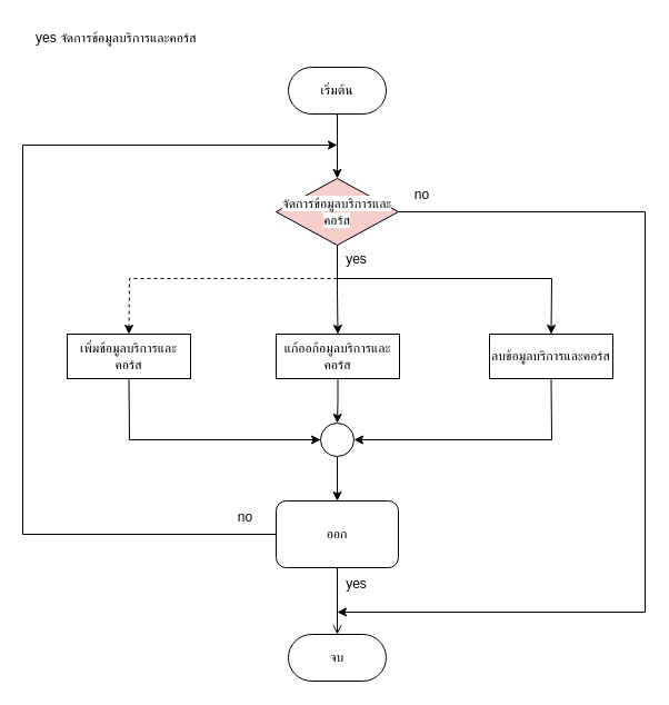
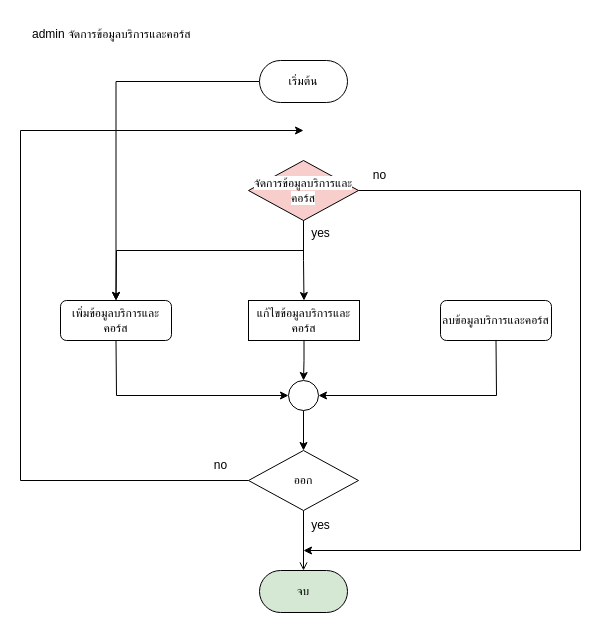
- <mxCell id="4" value="&lt;span style=&quot;color: rgb(0, 0, 0); font-family: Helvetica; font-size: 12px; font-style: normal; font-variant-ligatures: normal; font-variant-caps: normal; font-weight: 400; letter-spacing: normal; orphans: 2; text-align: center; text-indent: 0px; text-transform: none; widows: 2; word-spacing: 0px; -webkit-text-stroke-width: 0px; white-space: normal; background-color: rgb(255, 255, 255); text-decoration-thickness: initial; text-decoration-style: initial; text-decoration-color: initial; float: none; display: inline !important;&quot;&gt;yes จัดการข้อมูลบริการและคอร์ส&lt;/span&gt;" style="text;whiteSpace=wrap;html=1;" vertex="1" parent="1"><mxGeometry x="30" y="20" width="190" height="40" as="geometry" /></mxCell>
+ <mxCell id="4" value="&lt;span style=&quot;color: rgb(0, 0, 0); font-family: Helvetica; font-size: 12px; font-style: normal; font-variant-ligatures: normal; font-variant-caps: normal; font-weight: 400; letter-spacing: normal; orphans: 2; text-align: center; text-indent: 0px; text-transform: none; widows: 2; word-spacing: 0px; -webkit-text-stroke-width: 0px; white-space: normal; background-color: rgb(255, 255, 255); text-decoration-thickness: initial; text-decoration-style: initial; text-decoration-color: initial; float: none; display: inline !important;&quot;&gt;admin จัดการข้อมูลบริการและคอร์ส&lt;/span&gt;" style="text;whiteSpace=wrap;html=1;" vertex="1" parent="1"><mxGeometry x="30" y="20" width="190" height="40" as="geometry" /></mxCell>
- <mxCell id="2" value="" style="edgeStyle=orthogonalEdgeStyle;rounded=0;orthogonalLoop=1;jettySize=auto;html=1;" edge="1" parent="1" source="3" target="6"><mxGeometry relative="1" as="geometry" /></mxCell>
+ <mxCell id="2" value="" style="edgeStyle=orthogonalEdgeStyle;rounded=0;orthogonalLoop=1;jettySize=auto;html=1;" edge="1" parent="1" source="3" target="7"><mxGeometry relative="1" as="geometry" /></mxCell>
- <mxCell id="11" value="" style="endArrow=classic;html=1;rounded=0;entryX=0.5;entryY=0;entryDx=0;entryDy=0;exitX=0.5;exitY=1;exitDx=0;exitDy=0;dashed=1;" edge="1" parent="1" source="6" target="7"><mxGeometry width="50" height="50" relative="1" as="geometry"><mxPoint x="240" y="240" as="sourcePoint" /><mxPoint x="290" y="190" as="targetPoint" /><Array as="points"><mxPoint x="303" y="250" /><mxPoint x="116" y="250" /></Array></mxGeometry></mxCell>
+ <mxCell id="11" value="" style="endArrow=classic;html=1;rounded=0;entryX=0.5;entryY=0;entryDx=0;entryDy=0;exitX=0.5;exitY=1;exitDx=0;exitDy=0;" edge="1" parent="1" source="6" target="7"><mxGeometry width="50" height="50" relative="1" as="geometry"><mxPoint x="240" y="240" as="sourcePoint" /><mxPoint x="290" y="190" as="targetPoint" /><Array as="points"><mxPoint x="303" y="250" /><mxPoint x="116" y="250" /></Array></mxGeometry></mxCell>
- <mxCell id="12" value="" style="endArrow=classic;html=1;rounded=0;entryX=0.5;entryY=0;entryDx=0;entryDy=0;exitX=0.5;exitY=1;exitDx=0;exitDy=0;" edge="1" parent="1" source="6" target="10"><mxGeometry width="50" height="50" relative="1" as="geometry"><mxPoint x="240" y="240" as="sourcePoint" /><mxPoint x="290" y="190" as="targetPoint" /><Array as="points"><mxPoint x="303" y="250" /><mxPoint x="496" y="250" /></Array></mxGeometry></mxCell>
- <mxCell id="7" value="เพิ่มข้อมูลบริการและคอร์ส" style="rounded=0;whiteSpace=wrap;html=1;" vertex="1" parent="1"><mxGeometry x="60" y="300" width="111" height="40" as="geometry" /></mxCell>
+ <mxCell id="7" value="เพิ่มข้อมูลบริการและคอร์ส" style="whiteSpace=wrap;html=1;rounded=1;" vertex="1" parent="1"><mxGeometry x="60" y="300" width="111" height="40" as="geometry" /></mxCell>
- <mxCell id="9" value="แก้ออก้อมูลบริการและคอร์ส" style="rounded=0;whiteSpace=wrap;html=1;" vertex="1" parent="1"><mxGeometry x="248" y="300" width="111" height="40" as="geometry" /></mxCell>
+ <mxCell id="9" value="แก้ไขข้อมูลบริการและคอร์ส" style="rounded=0;whiteSpace=wrap;html=1;" vertex="1" parent="1"><mxGeometry x="248" y="300" width="111" height="40" as="geometry" /></mxCell>
- <mxCell id="10" value="ลบข้อมูลบริการและคอร์ส" style="rounded=0;whiteSpace=wrap;html=1;" vertex="1" parent="1"><mxGeometry x="440" y="300" width="111" height="40" as="geometry" /></mxCell>
+ <mxCell id="10" value="ลบข้อมูลบริการและคอร์ส" style="whiteSpace=wrap;html=1;rounded=1;" vertex="1" parent="1"><mxGeometry x="440" y="300" width="111" height="40" as="geometry" /></mxCell>
- <mxCell id="18" value="&lt;span style=&quot;background-color: rgb(255, 255, 255);&quot;&gt;ออก&lt;/span&gt;" style="whiteSpace=wrap;html=1;rounded=1;" vertex="1" parent="1"><mxGeometry x="248" y="450" width="110" height="60" as="geometry" /></mxCell>
+ <mxCell id="18" value="&lt;span style=&quot;background-color: rgb(255, 255, 255);&quot;&gt;ออก&lt;/span&gt;" style="rhombus;whiteSpace=wrap;html=1;" vertex="1" parent="1"><mxGeometry x="248" y="450" width="110" height="60" as="geometry" /></mxCell>
- <mxCell id="19" value="จบ" style="rounded=1;whiteSpace=wrap;html=1;arcSize=50;" vertex="1" parent="1"><mxGeometry x="259" y="570" width="88" height="42" as="geometry" /></mxCell>
+ <mxCell id="19" value="จบ" style="rounded=1;whiteSpace=wrap;html=1;arcSize=50;fillColor=#d5e8d4;" vertex="1" parent="1"><mxGeometry x="259" y="570" width="88" height="42" as="geometry" /></mxCell>
